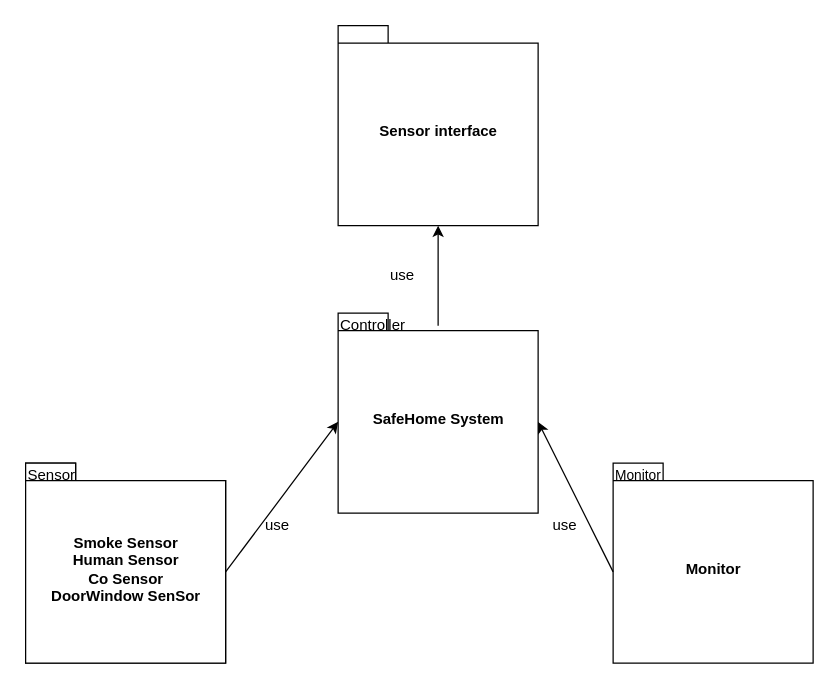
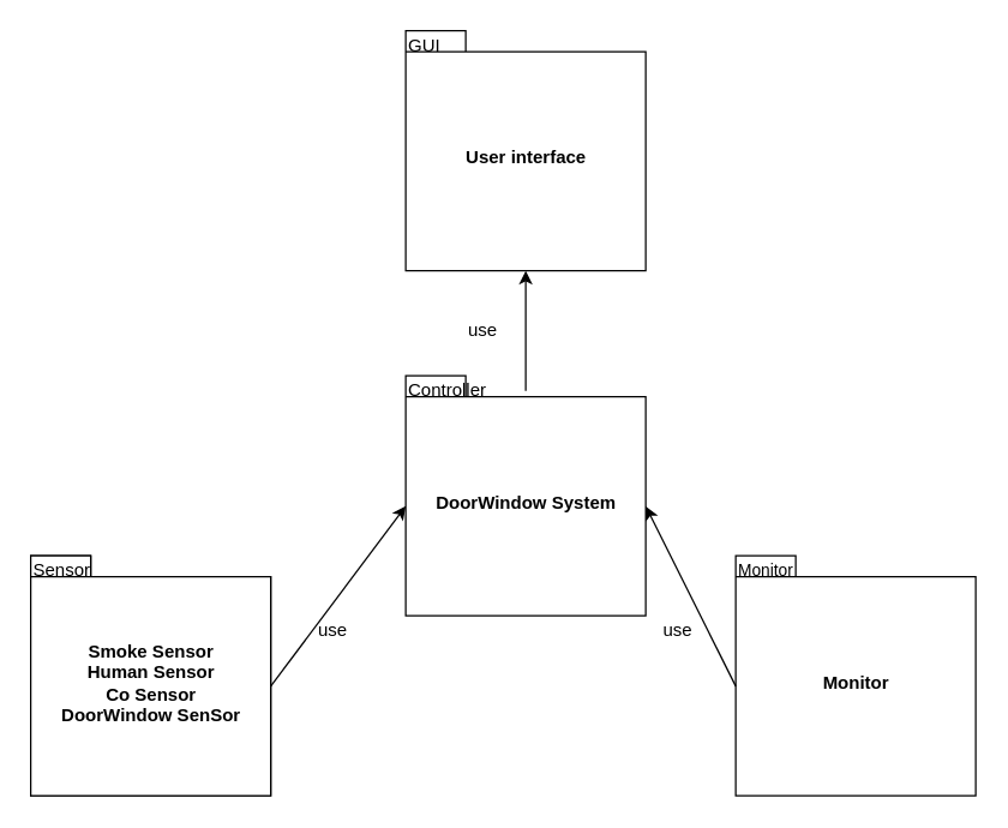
+ <mxCell id="3" value="GUI" style="text;html=1;resizable=0;points=[];autosize=1;align=left;verticalAlign=top;spacingTop=-4;" vertex="1" parent="1"><mxGeometry x="270" y="20" width="40" height="20" as="geometry" /></mxCell>
- <mxCell id="2" value="Sensor interface" style="shape=folder;fontStyle=1;spacingTop=10;tabWidth=40;tabHeight=14;tabPosition=left;html=1;" vertex="1" parent="1"><mxGeometry x="270" y="20" width="160" height="160" as="geometry" /></mxCell>
+ <mxCell id="2" value="User interface" style="shape=folder;fontStyle=1;spacingTop=10;tabWidth=40;tabHeight=14;tabPosition=left;html=1;" vertex="1" parent="1"><mxGeometry x="270" y="20" width="160" height="160" as="geometry" /></mxCell>
- <mxCell id="5" value="SafeHome System" style="shape=folder;fontStyle=1;spacingTop=10;tabWidth=40;tabHeight=14;tabPosition=left;html=1;" vertex="1" parent="4"><mxGeometry width="160" height="160" as="geometry" /></mxCell>
+ <mxCell id="5" value="DoorWindow System" style="shape=folder;fontStyle=1;spacingTop=10;tabWidth=40;tabHeight=14;tabPosition=left;html=1;" vertex="1" parent="4"><mxGeometry width="160" height="160" as="geometry" /></mxCell>
